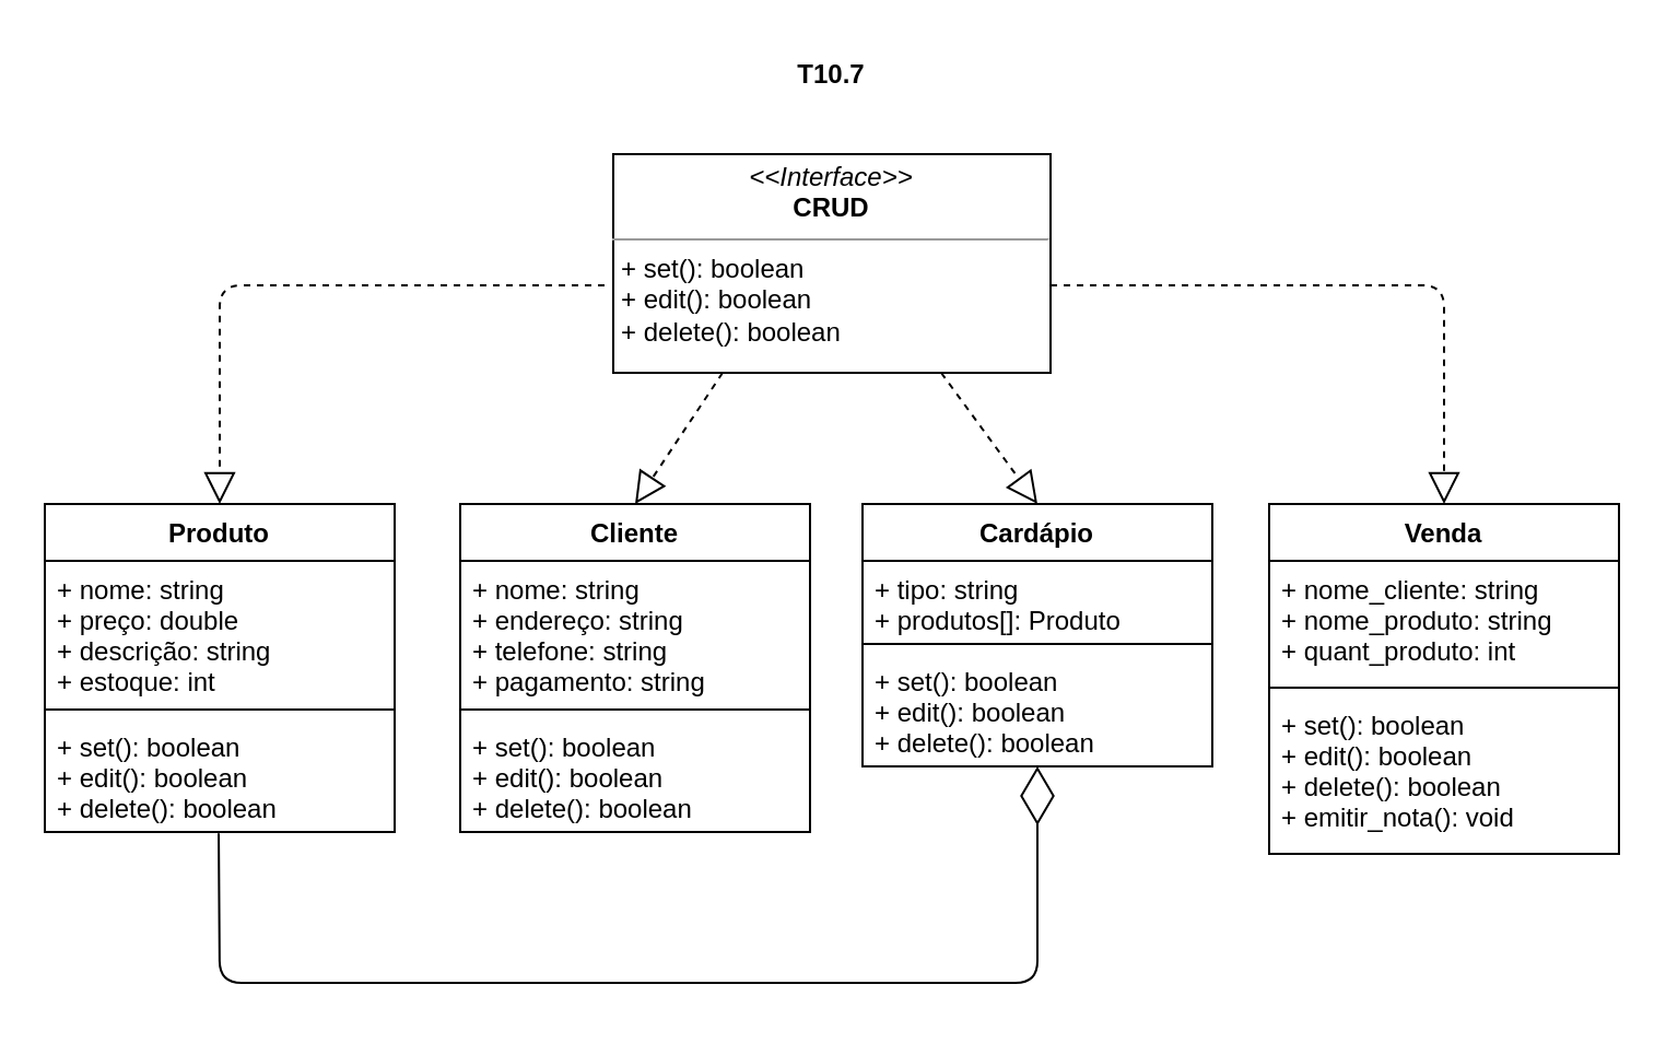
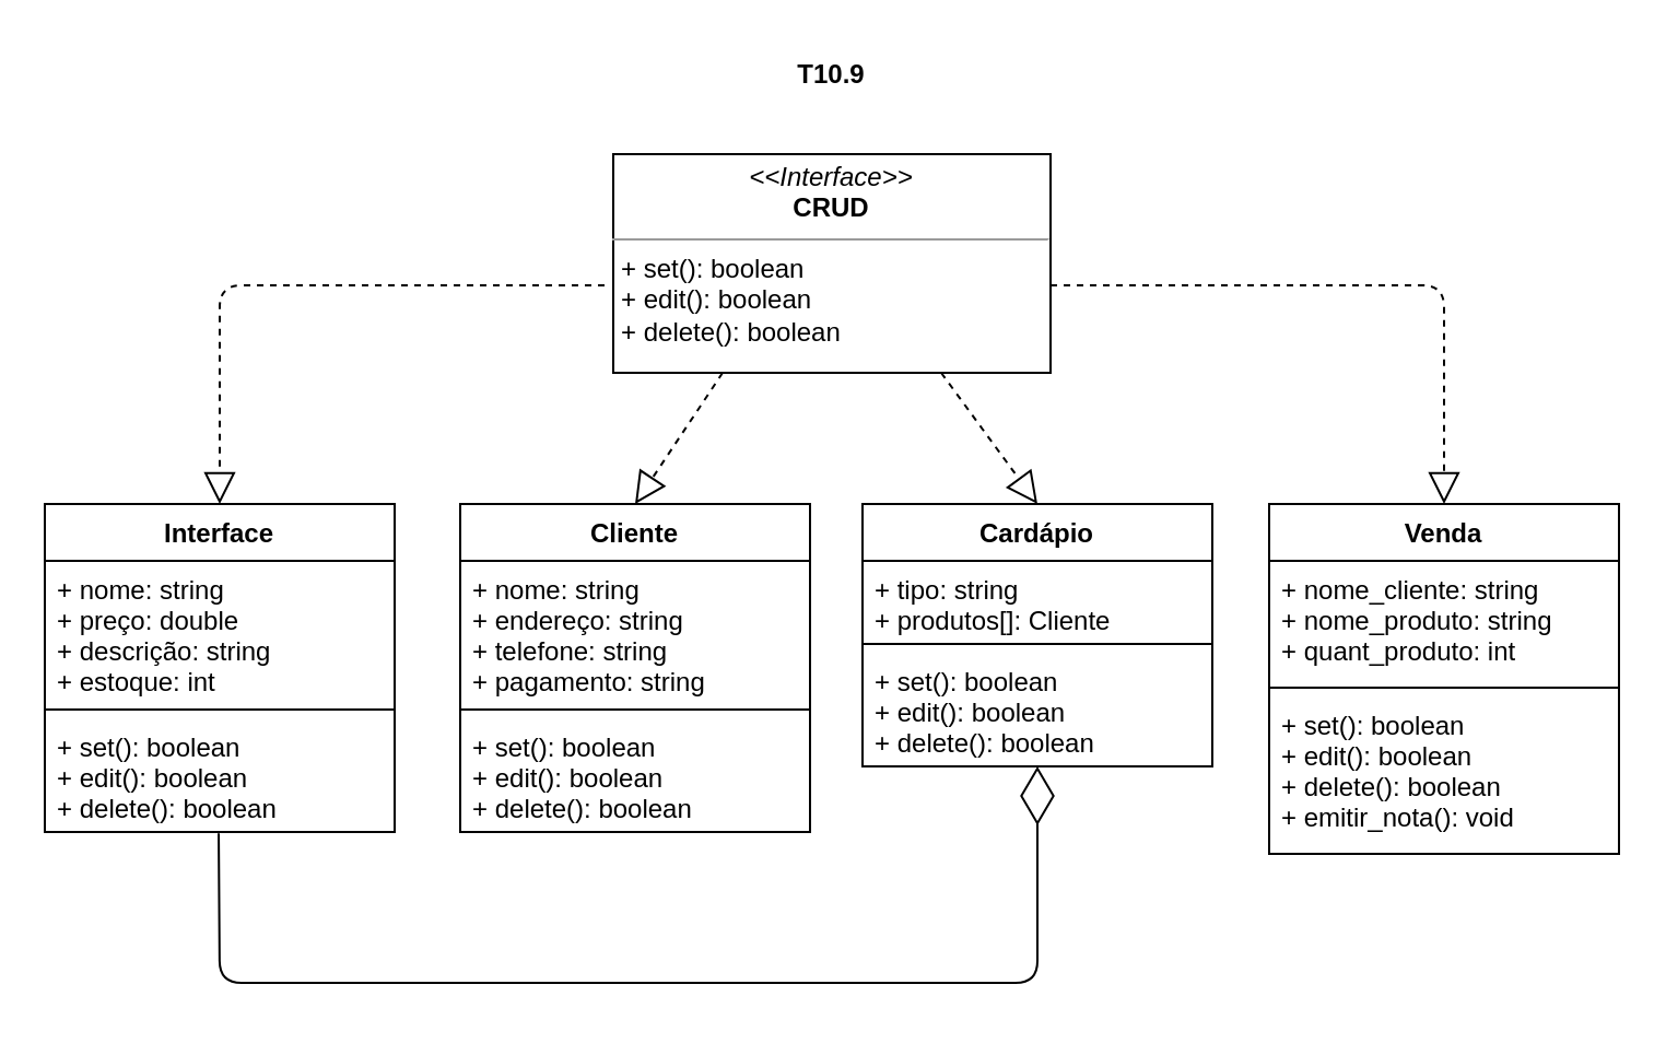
- <mxCell id="24" value="T10.7" style="text;align=center;fontStyle=1;verticalAlign=middle;spacingLeft=3;spacingRight=3;strokeColor=none;rotatable=0;points=[[0,0.5],[1,0.5]];portConstraint=eastwest;" vertex="1" parent="1"><mxGeometry x="340" y="20" width="80" height="26" as="geometry" /></mxCell>
+ <mxCell id="24" value="T10.9" style="text;align=center;fontStyle=1;verticalAlign=middle;spacingLeft=3;spacingRight=3;strokeColor=none;rotatable=0;points=[[0,0.5],[1,0.5]];portConstraint=eastwest;" vertex="1" parent="1"><mxGeometry x="340" y="20" width="80" height="26" as="geometry" /></mxCell>
- <mxCell id="3" value="Produto" style="swimlane;fontStyle=1;align=center;verticalAlign=top;childLayout=stackLayout;horizontal=1;startSize=26;horizontalStack=0;resizeParent=1;resizeParentMax=0;resizeLast=0;collapsible=1;marginBottom=0;aspect=fixed;" vertex="1" parent="1"><mxGeometry x="20" y="230" width="160" height="150" as="geometry"><mxRectangle x="54" y="180" width="100" height="26" as="alternateBounds" /></mxGeometry></mxCell>
+ <mxCell id="3" value="Interface" style="swimlane;fontStyle=1;align=center;verticalAlign=top;childLayout=stackLayout;horizontal=1;startSize=26;horizontalStack=0;resizeParent=1;resizeParentMax=0;resizeLast=0;collapsible=1;marginBottom=0;aspect=fixed;" vertex="1" parent="1"><mxGeometry x="20" y="230" width="160" height="150" as="geometry"><mxRectangle x="54" y="180" width="100" height="26" as="alternateBounds" /></mxGeometry></mxCell>
- <mxCell id="12" value="+ tipo: string&#10;+ produtos[]: Produto" style="text;strokeColor=none;fillColor=none;align=left;verticalAlign=top;spacingLeft=4;spacingRight=4;overflow=hidden;rotatable=0;points=[[0,0.5],[1,0.5]];portConstraint=eastwest;" vertex="1" parent="11"><mxGeometry y="26" width="160" height="34" as="geometry" /></mxCell>
+ <mxCell id="12" value="+ tipo: string&#10;+ produtos[]: Cliente" style="text;strokeColor=none;fillColor=none;align=left;verticalAlign=top;spacingLeft=4;spacingRight=4;overflow=hidden;rotatable=0;points=[[0,0.5],[1,0.5]];portConstraint=eastwest;" vertex="1" parent="11"><mxGeometry y="26" width="160" height="34" as="geometry" /></mxCell>
